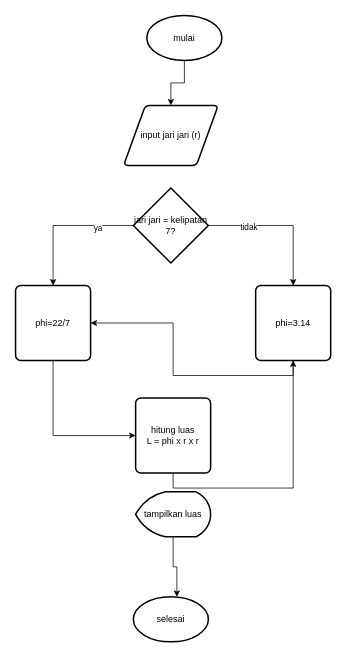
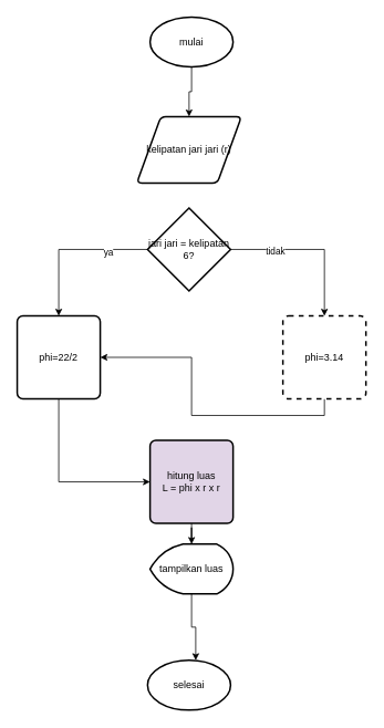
- <mxCell id="3" value="mulai" style="strokeWidth=2;html=1;shape=mxgraph.flowchart.start_1;whiteSpace=wrap;" vertex="1" parent="1"><mxGeometry x="195" y="20" width="100" height="60" as="geometry" /></mxCell>
+ <mxCell id="3" value="mulai" style="strokeWidth=2;html=1;shape=mxgraph.flowchart.start_1;whiteSpace=wrap;" vertex="1" parent="1"><mxGeometry x="180" y="20" width="100" height="60" as="geometry" /></mxCell>
- <mxCell id="4" value="input jari jari (r)" style="shape=parallelogram;html=1;strokeWidth=2;perimeter=parallelogramPerimeter;whiteSpace=wrap;rounded=1;arcSize=12;size=0.23;" vertex="1" parent="1"><mxGeometry x="164" y="140" width="126" height="80" as="geometry" /></mxCell>
+ <mxCell id="4" value="kelipatan jari jari (r)" style="shape=parallelogram;html=1;strokeWidth=2;perimeter=parallelogramPerimeter;whiteSpace=wrap;rounded=1;arcSize=12;size=0.23;" vertex="1" parent="1"><mxGeometry x="164" y="140" width="126" height="80" as="geometry" /></mxCell>
- <mxCell id="9" value="jari jari = kelipatan 7?" style="strokeWidth=2;html=1;shape=mxgraph.flowchart.decision;whiteSpace=wrap;" vertex="1" parent="1"><mxGeometry x="177" y="250" width="100" height="100" as="geometry" /></mxCell>
+ <mxCell id="9" value="jari jari = kelipatan 6?" style="strokeWidth=2;html=1;shape=mxgraph.flowchart.decision;whiteSpace=wrap;" vertex="1" parent="1"><mxGeometry x="177" y="250" width="100" height="100" as="geometry" /></mxCell>
- <mxCell id="11" value="phi=22/7" style="rounded=1;whiteSpace=wrap;html=1;absoluteArcSize=1;arcSize=14;strokeWidth=2;" vertex="1" parent="1"><mxGeometry x="20" y="380" width="100" height="100" as="geometry" /></mxCell>
+ <mxCell id="11" value="phi=22/2" style="rounded=1;whiteSpace=wrap;html=1;absoluteArcSize=1;arcSize=14;strokeWidth=2;" vertex="1" parent="1"><mxGeometry x="20" y="380" width="100" height="100" as="geometry" /></mxCell>
- <mxCell id="13" value="phi=3.14" style="rounded=1;whiteSpace=wrap;html=1;absoluteArcSize=1;arcSize=14;strokeWidth=2;" vertex="1" parent="1"><mxGeometry x="340" y="380" width="100" height="100" as="geometry" /></mxCell>
+ <mxCell id="13" value="phi=3.14" style="rounded=1;whiteSpace=wrap;html=1;absoluteArcSize=1;arcSize=14;strokeWidth=2;dashed=1;" vertex="1" parent="1"><mxGeometry x="340" y="380" width="100" height="100" as="geometry" /></mxCell>
- <mxCell id="14" style="edgeStyle=orthogonalEdgeStyle;rounded=0;orthogonalLoop=1;jettySize=auto;html=1;exitX=0.5;exitY=1;exitDx=0;exitDy=0;" edge="1" parent="1" source="15" target="13"><mxGeometry relative="1" as="geometry" /></mxCell>
+ <mxCell id="14" style="edgeStyle=orthogonalEdgeStyle;rounded=0;orthogonalLoop=1;jettySize=auto;html=1;exitX=0.5;exitY=1;exitDx=0;exitDy=0;" edge="1" parent="1" source="15" target="16"><mxGeometry relative="1" as="geometry" /></mxCell>
- <mxCell id="15" value="&lt;div&gt;hitung luas&lt;/div&gt;&lt;div&gt;L = phi x r x r&lt;br&gt;&lt;/div&gt;" style="rounded=1;whiteSpace=wrap;html=1;absoluteArcSize=1;arcSize=14;strokeWidth=2;" vertex="1" parent="1"><mxGeometry x="180" y="530" width="100" height="100" as="geometry" /></mxCell>
+ <mxCell id="15" value="&lt;div&gt;hitung luas&lt;/div&gt;&lt;div&gt;L = phi x r x r&lt;br&gt;&lt;/div&gt;" style="rounded=1;whiteSpace=wrap;html=1;absoluteArcSize=1;arcSize=14;strokeWidth=2;fillColor=#e1d5e7;" vertex="1" parent="1"><mxGeometry x="180" y="530" width="100" height="100" as="geometry" /></mxCell>
